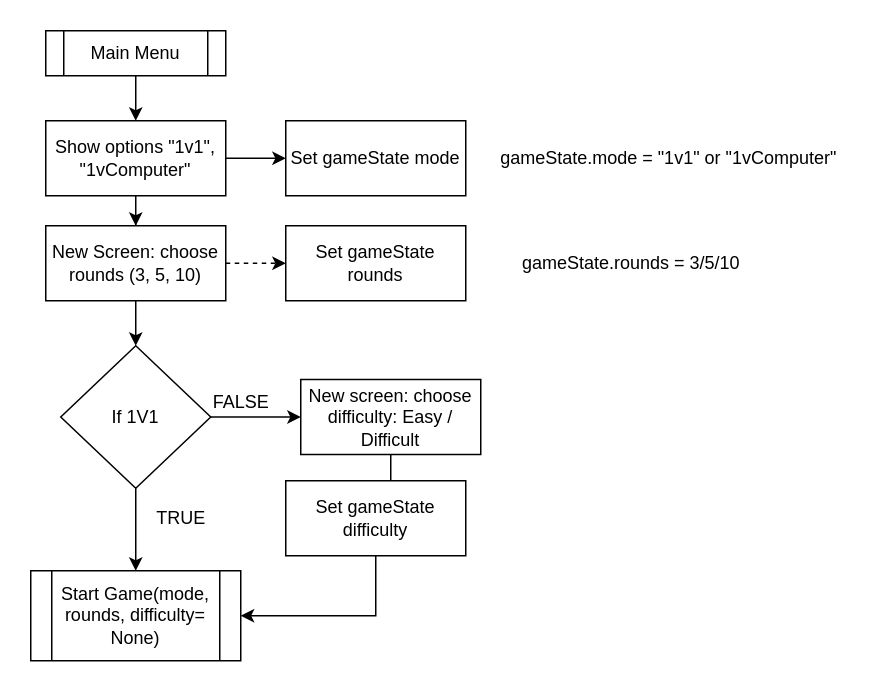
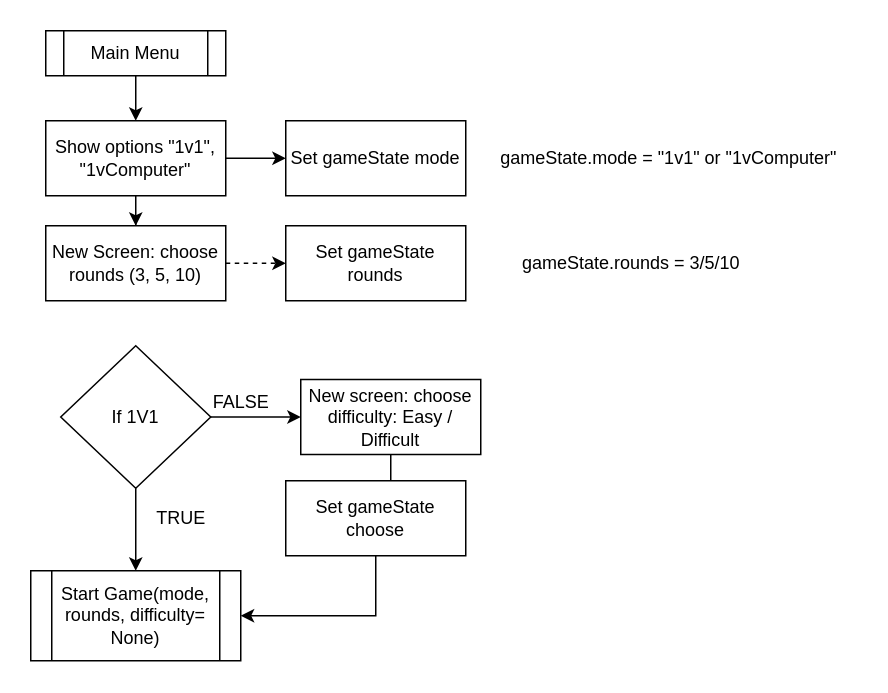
- <mxCell id="7" style="edgeStyle=orthogonalEdgeStyle;rounded=0;orthogonalLoop=1;jettySize=auto;html=1;exitX=0.5;exitY=1;exitDx=0;exitDy=0;entryX=0.5;entryY=0;entryDx=0;entryDy=0;" edge="1" parent="1" source="9" target="13"><mxGeometry relative="1" as="geometry" /></mxCell>
- <mxCell id="22" value="Set gameState difficulty" style="rounded=0;whiteSpace=wrap;html=1;" vertex="1" parent="1"><mxGeometry x="190" y="320" width="120" height="50" as="geometry" /></mxCell>
+ <mxCell id="22" value="Set gameState choose" style="rounded=0;whiteSpace=wrap;html=1;" vertex="1" parent="1"><mxGeometry x="190" y="320" width="120" height="50" as="geometry" /></mxCell>
